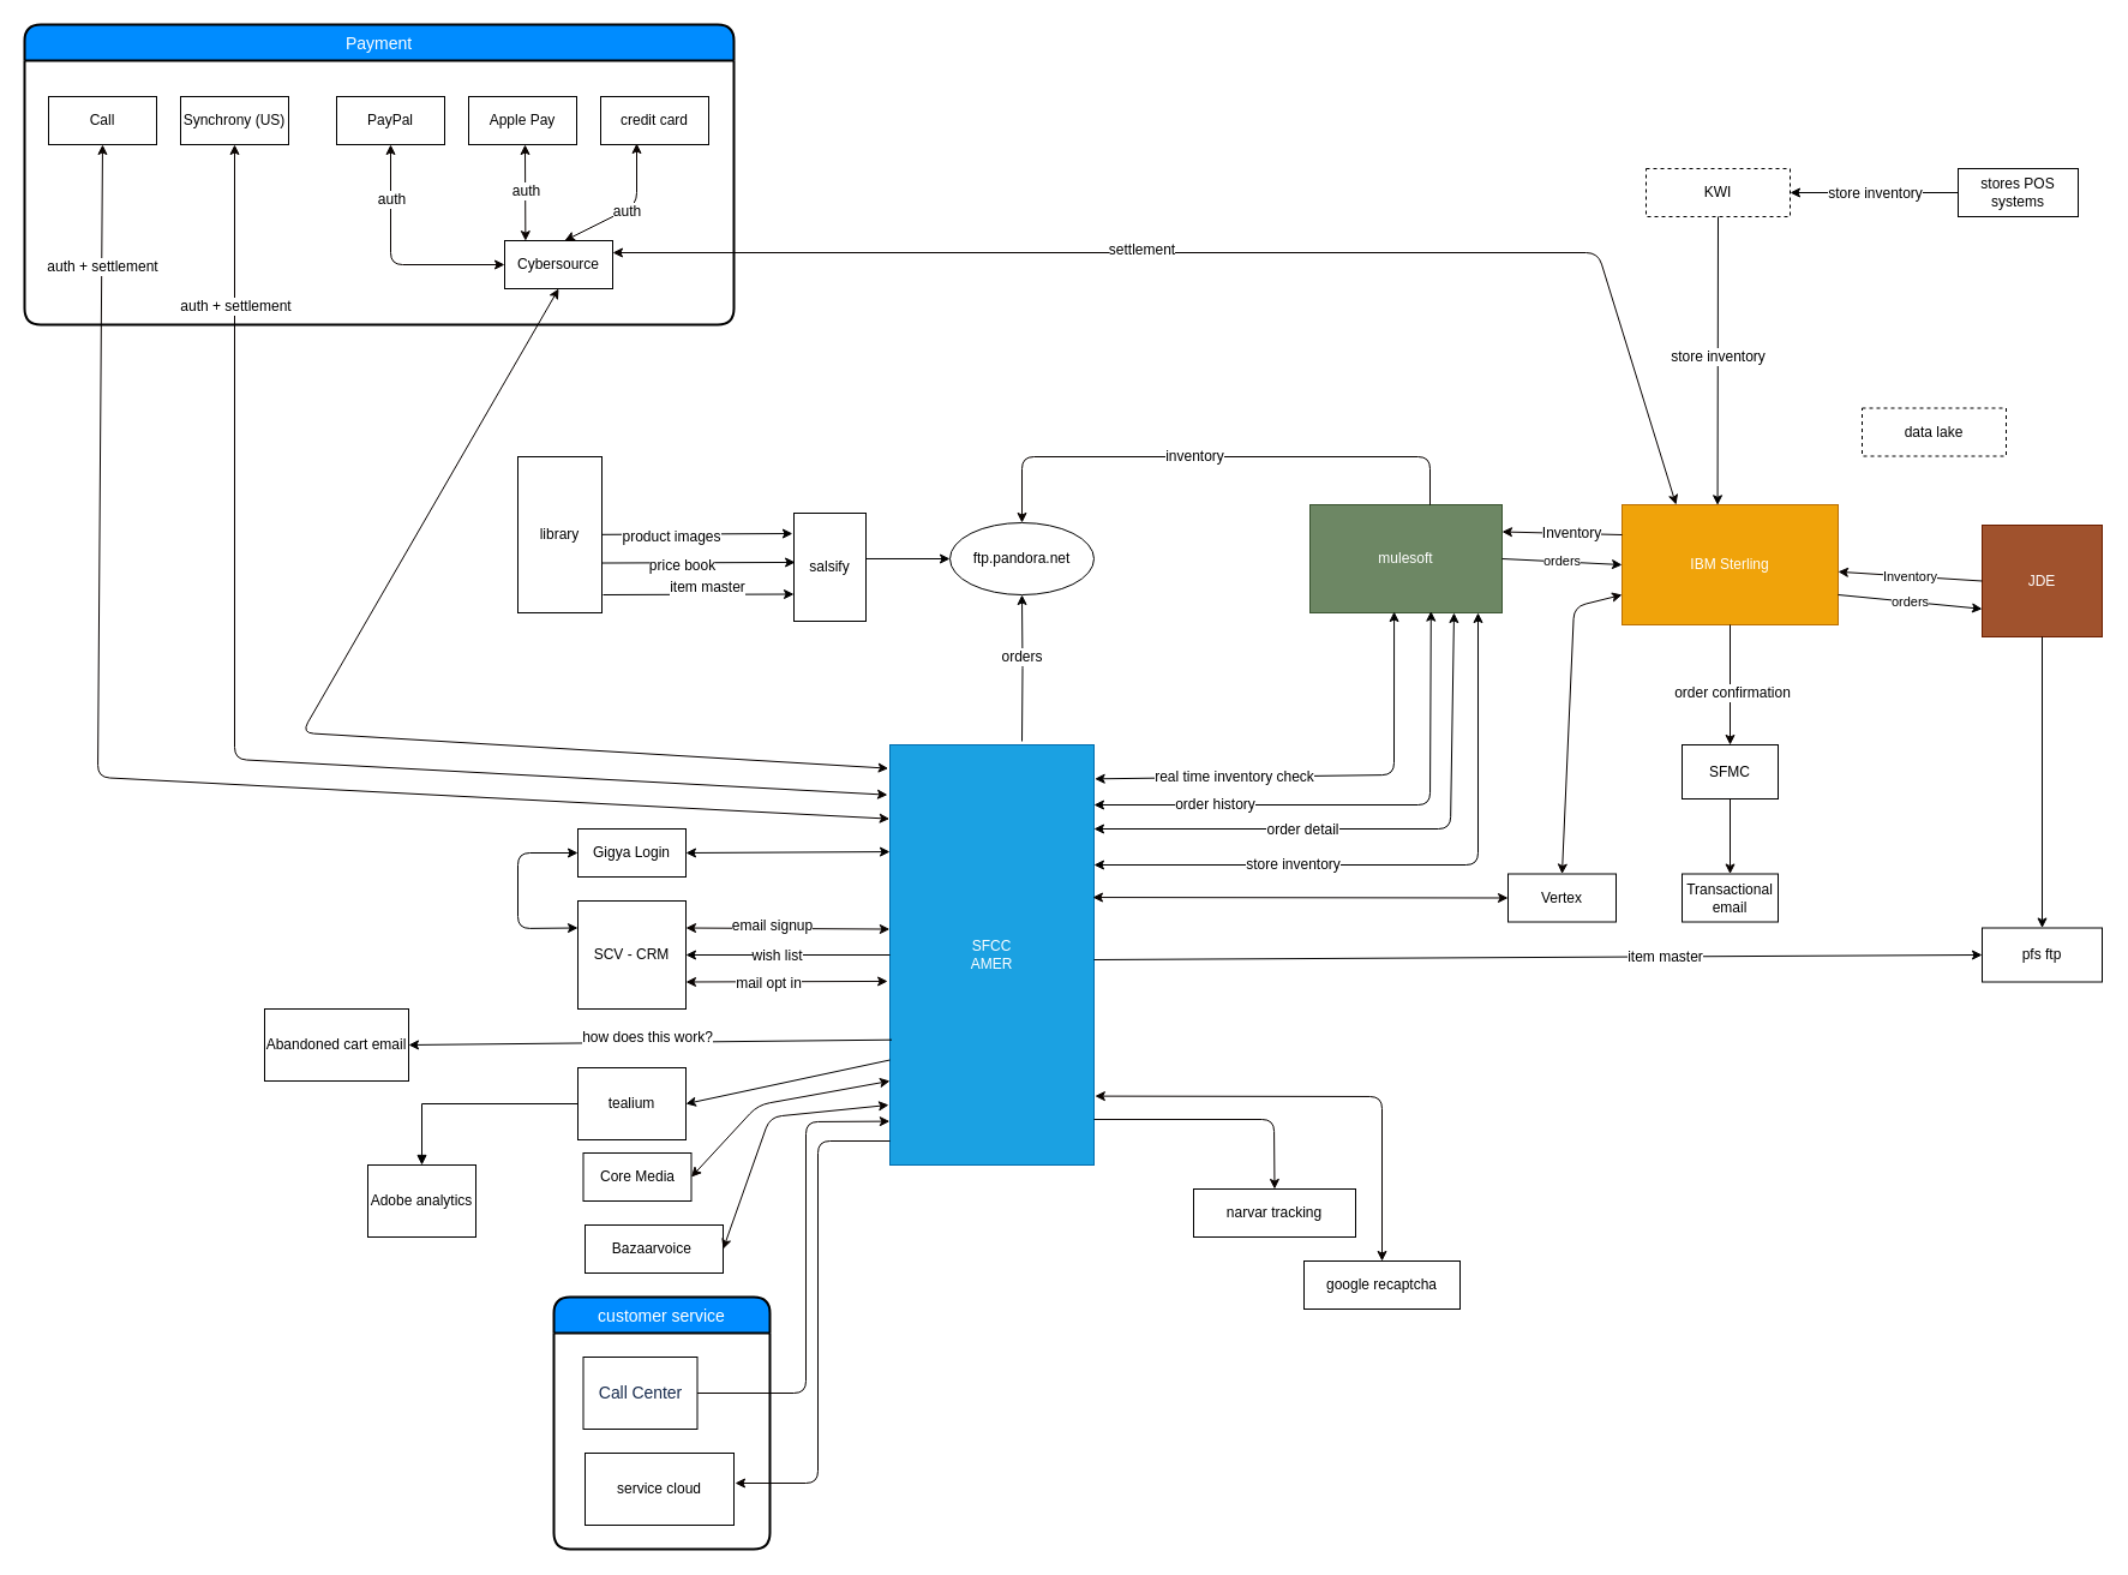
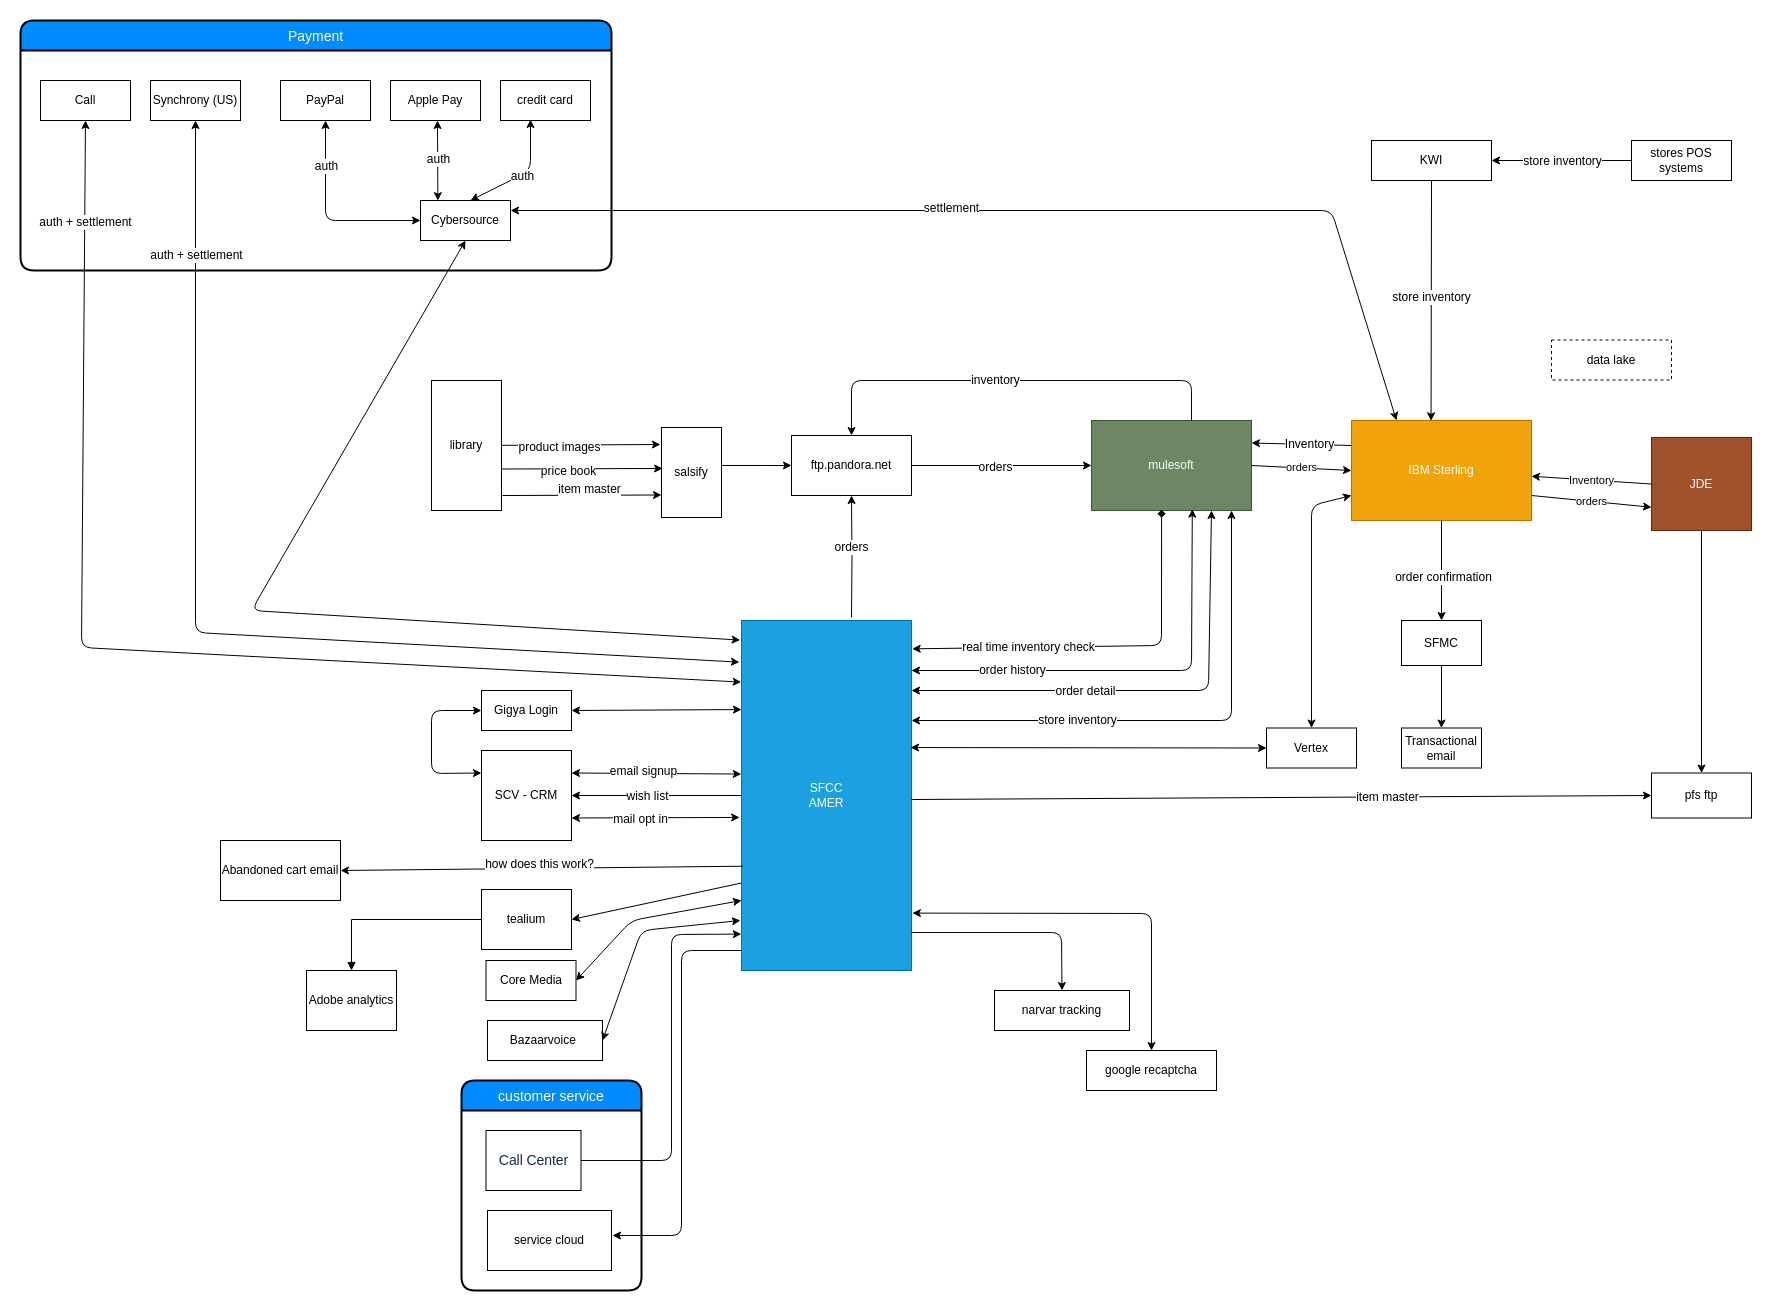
- <mxCell id="71" value="KWI" style="rounded=0;whiteSpace=wrap;html=1;fillColor=none;dashed=1;" vertex="1" parent="1"><mxGeometry x="1371" y="140" width="120" height="40" as="geometry" /></mxCell>
+ <mxCell id="71" value="KWI" style="rounded=0;whiteSpace=wrap;html=1;fillColor=none;" vertex="1" parent="1"><mxGeometry x="1371" y="140" width="120" height="40" as="geometry" /></mxCell>
- <mxCell id="6" value="ftp.pandora.net" style="ellipse;whiteSpace=wrap;html=1;" parent="1" vertex="1"><mxGeometry x="791" y="435" width="120" height="60" as="geometry" /></mxCell>
+ <mxCell id="6" value="ftp.pandora.net" style="rounded=0;whiteSpace=wrap;html=1;" parent="1" vertex="1"><mxGeometry x="791" y="435" width="120" height="60" as="geometry" /></mxCell>
+ <mxCell id="81" value="" style="endArrow=classic;html=1;entryX=0;entryY=0.5;entryDx=0;entryDy=0;exitX=1;exitY=0.5;exitDx=0;exitDy=0;" edge="1" parent="1" source="6" target="7"><mxGeometry width="50" height="50" relative="1" as="geometry"><mxPoint x="911" y="520" as="sourcePoint" /><mxPoint x="961" y="470" as="targetPoint" /></mxGeometry></mxCell>
+ <mxCell id="82" value="orders" style="text;html=1;resizable=0;points=[];align=center;verticalAlign=middle;labelBackgroundColor=#ffffff;" vertex="1" connectable="0" parent="81"><mxGeometry x="-0.077" y="-1" relative="1" as="geometry"><mxPoint as="offset" /></mxGeometry></mxCell>
- <mxCell id="10" value="" style="endArrow=classic;startArrow=classic;html=1;strokeWidth=1;exitX=1.004;exitY=0.081;exitDx=0;exitDy=0;exitPerimeter=0;entryX=0.438;entryY=0.989;entryDx=0;entryDy=0;entryPerimeter=0;" parent="1" source="4" target="7" edge="1"><mxGeometry width="50" height="50" relative="1" as="geometry"><mxPoint x="911" y="680" as="sourcePoint" /><mxPoint x="961" y="630" as="targetPoint" /><Array as="points"><mxPoint x="1161" y="645" /></Array></mxGeometry></mxCell>
+ <mxCell id="10" value="" style="endArrow=diamond;startArrow=classic;html=1;strokeWidth=1;exitX=1.004;exitY=0.081;exitDx=0;exitDy=0;exitPerimeter=0;entryX=0.438;entryY=0.989;entryDx=0;entryDy=0;entryPerimeter=0;" parent="1" source="4" target="7" edge="1"><mxGeometry width="50" height="50" relative="1" as="geometry"><mxPoint x="911" y="680" as="sourcePoint" /><mxPoint x="961" y="630" as="targetPoint" /><Array as="points"><mxPoint x="1161" y="645" /></Array></mxGeometry></mxCell>
- <mxCell id="38" value="Vertex" style="rounded=0;whiteSpace=wrap;html=1;" parent="1" vertex="1"><mxGeometry x="1256" y="727.5" width="90" height="40" as="geometry" /></mxCell>
+ <mxCell id="38" value="Vertex" style="rounded=0;whiteSpace=wrap;html=1;" parent="1" vertex="1"><mxGeometry x="1266" y="727.5" width="90" height="40" as="geometry" /></mxCell>
